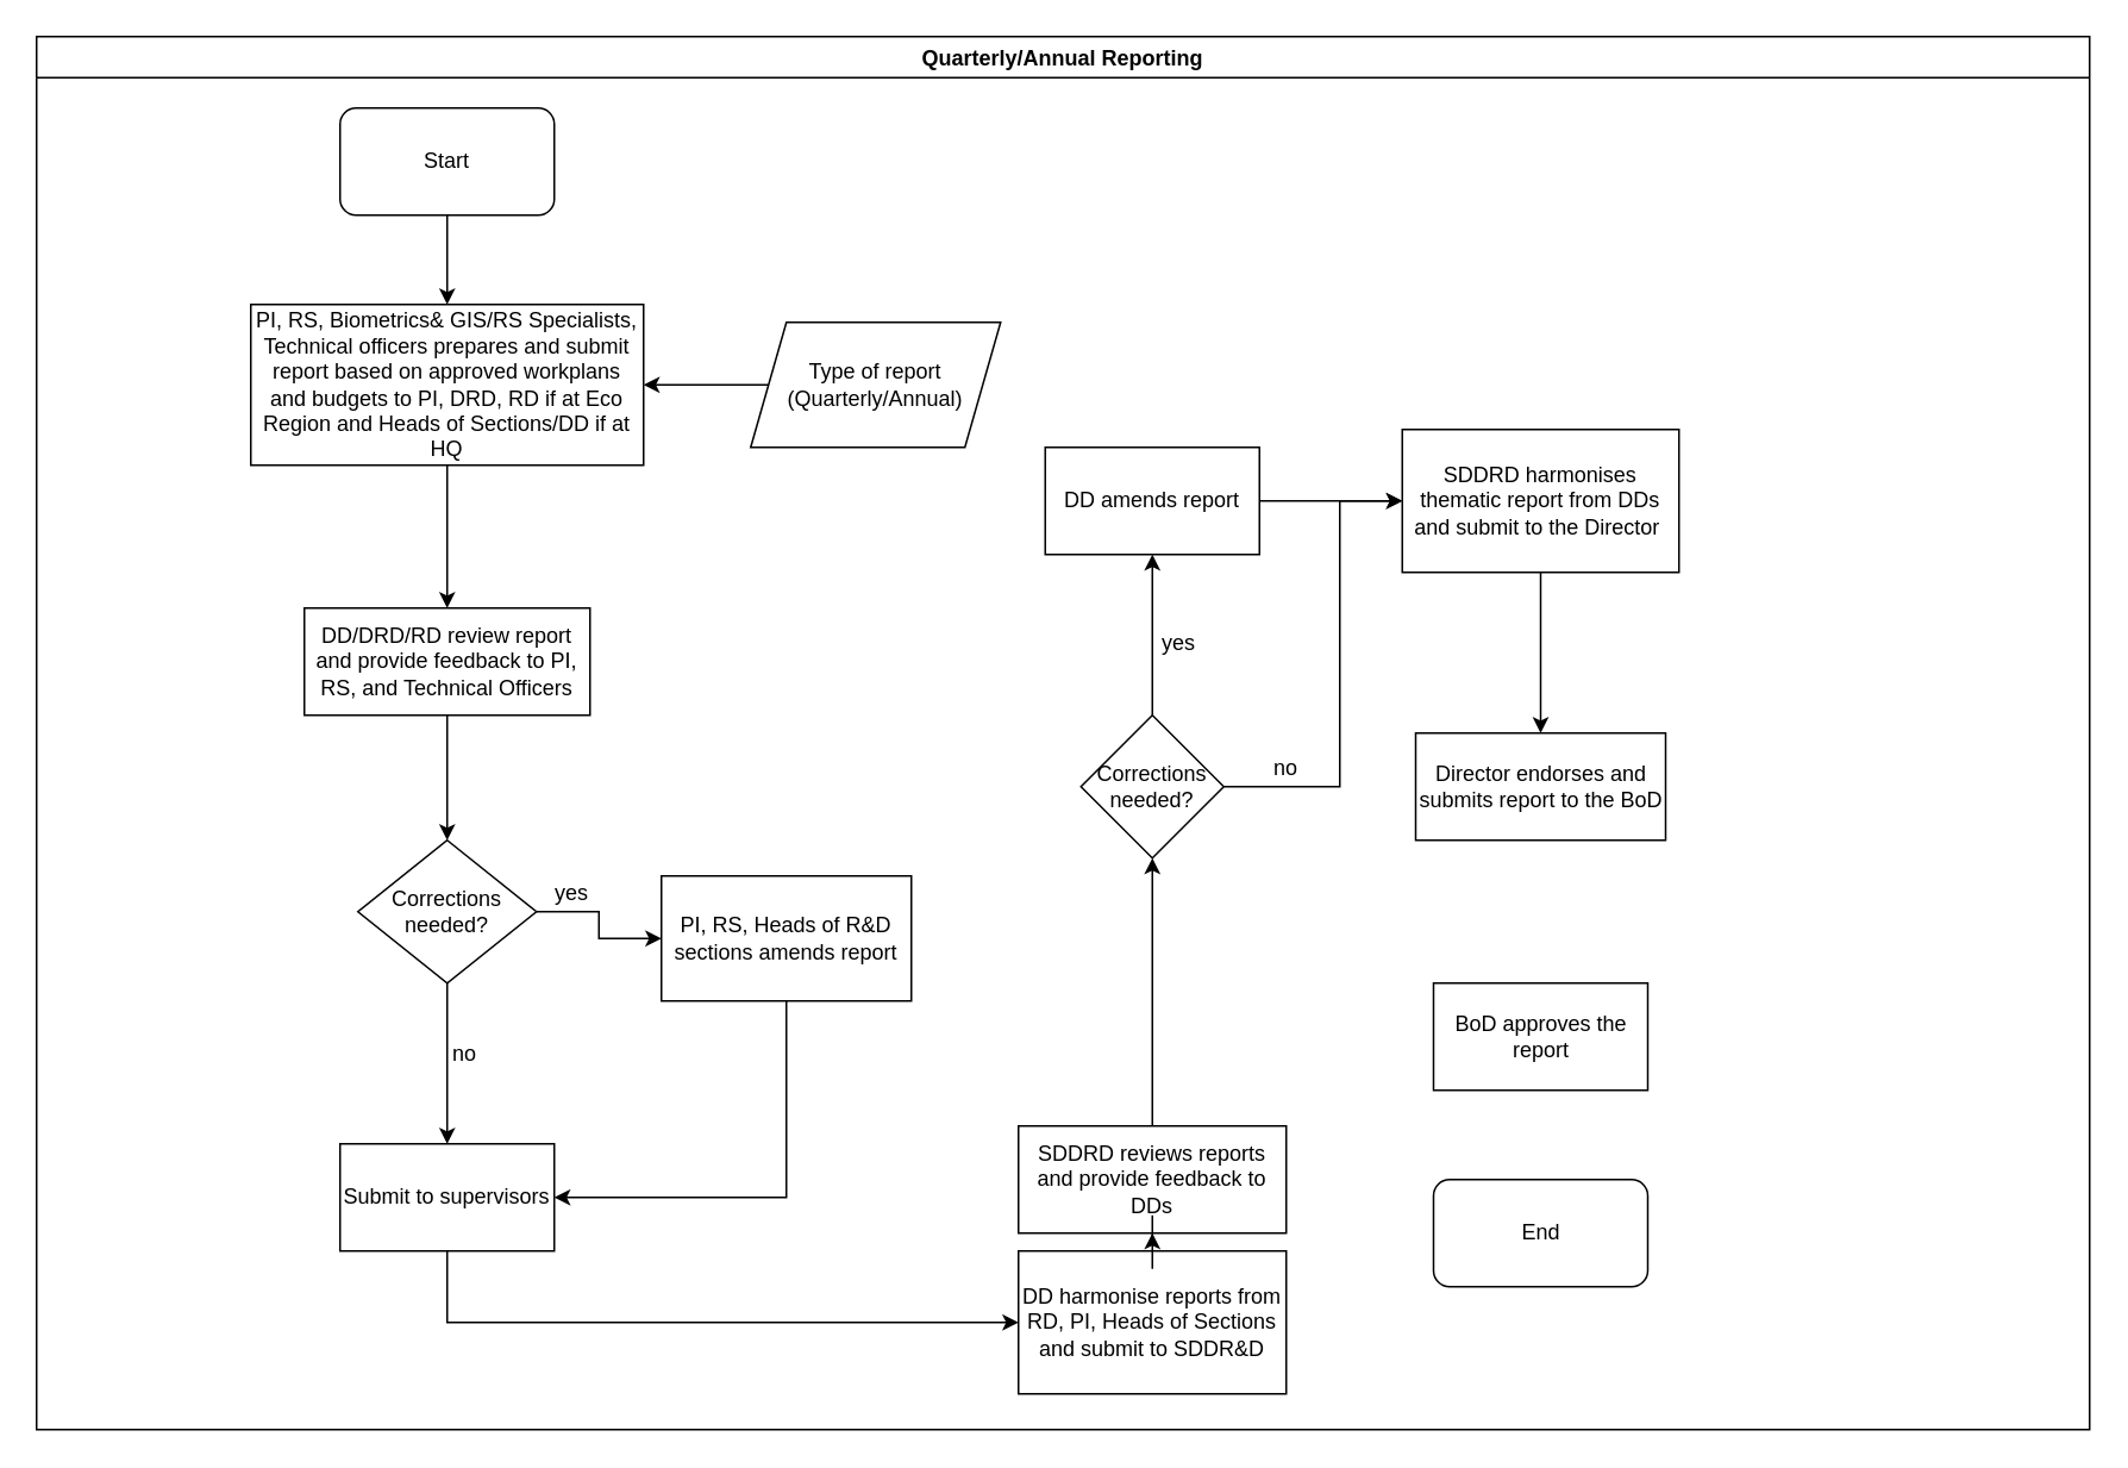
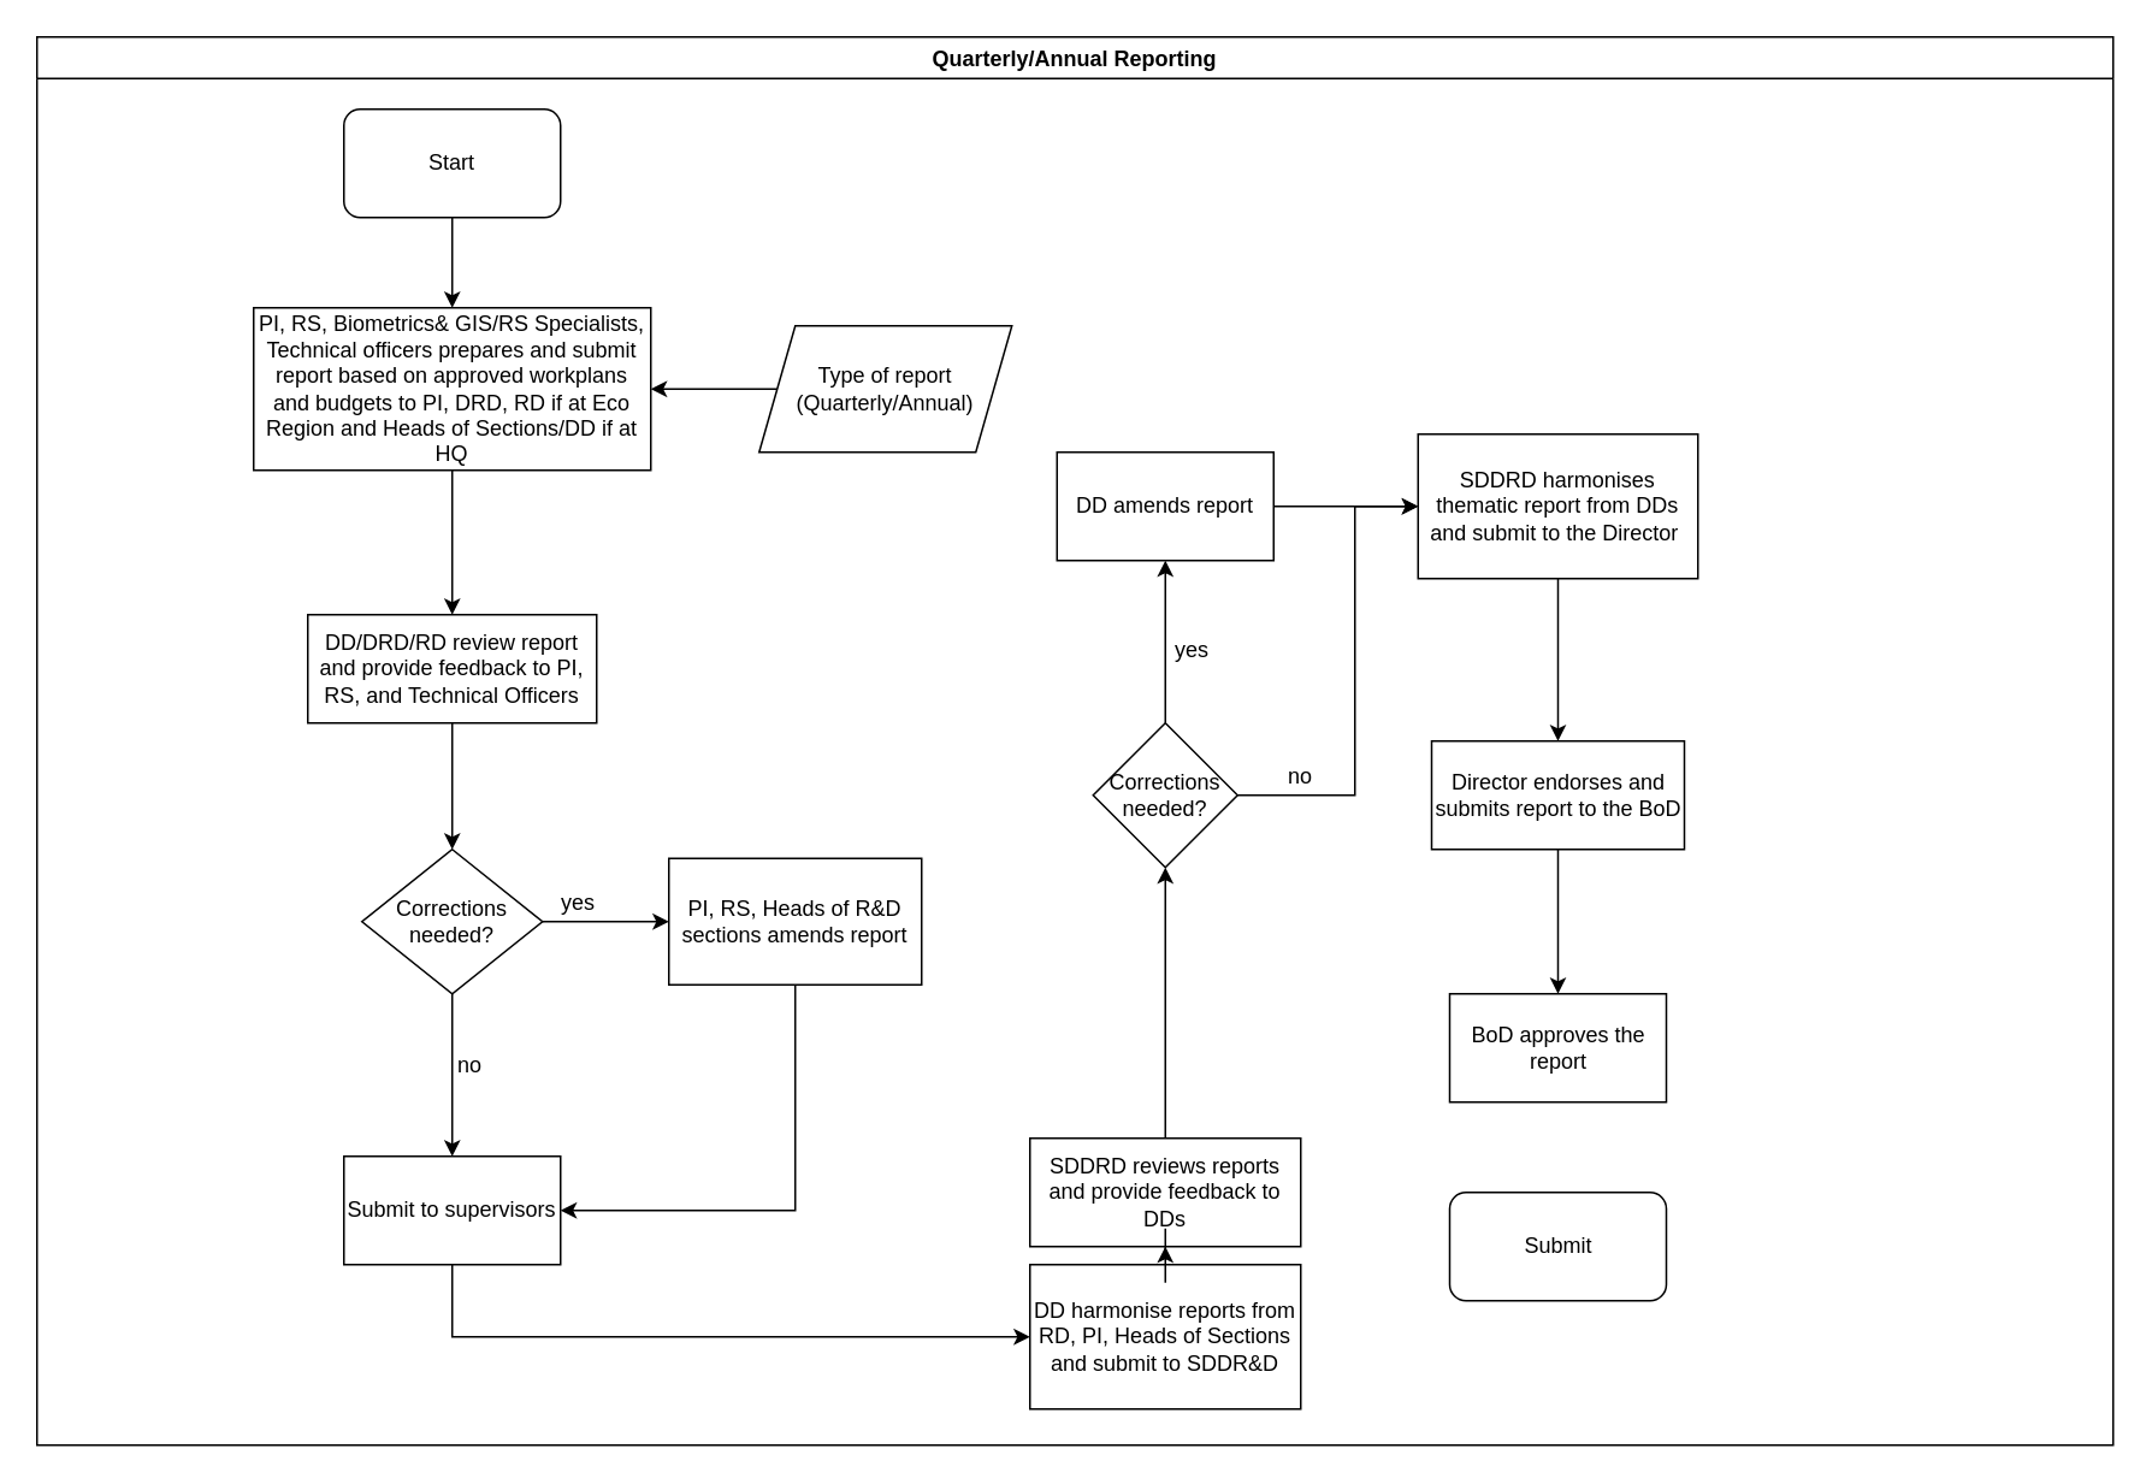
+ <mxCell id="35" value="" style="edgeStyle=orthogonalEdgeStyle;rounded=0;orthogonalLoop=1;jettySize=auto;html=1;" edge="1" parent="1" source="18" target="34"><mxGeometry relative="1" as="geometry" /></mxCell>
- <mxCell id="10" value="PI, RS, Heads of R&amp;amp;D sections amends report" style="whiteSpace=wrap;html=1;rounded=0;" vertex="1" parent="2"><mxGeometry x="350" y="470" width="140" height="70" as="geometry" /></mxCell>
+ <mxCell id="10" value="PI, RS, Heads of R&amp;amp;D sections amends report" style="whiteSpace=wrap;html=1;rounded=0;" vertex="1" parent="2"><mxGeometry x="350" y="455" width="140" height="70" as="geometry" /></mxCell>
- <mxCell id="36" value="End" style="rounded=1;whiteSpace=wrap;html=1;" vertex="1" parent="1"><mxGeometry x="802.5" y="660" width="120" height="60" as="geometry" /></mxCell>
+ <mxCell id="36" value="Submit" style="rounded=1;whiteSpace=wrap;html=1;" vertex="1" parent="1"><mxGeometry x="802.5" y="660" width="120" height="60" as="geometry" /></mxCell>
